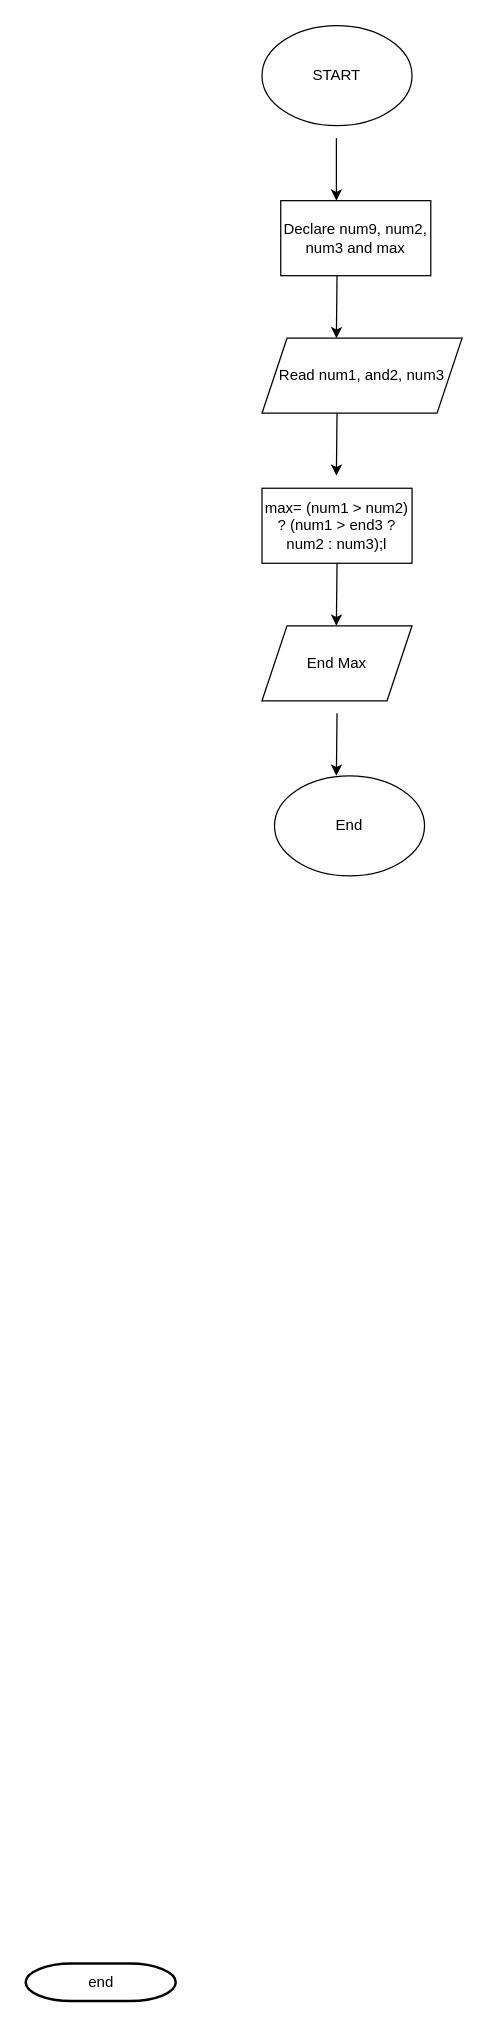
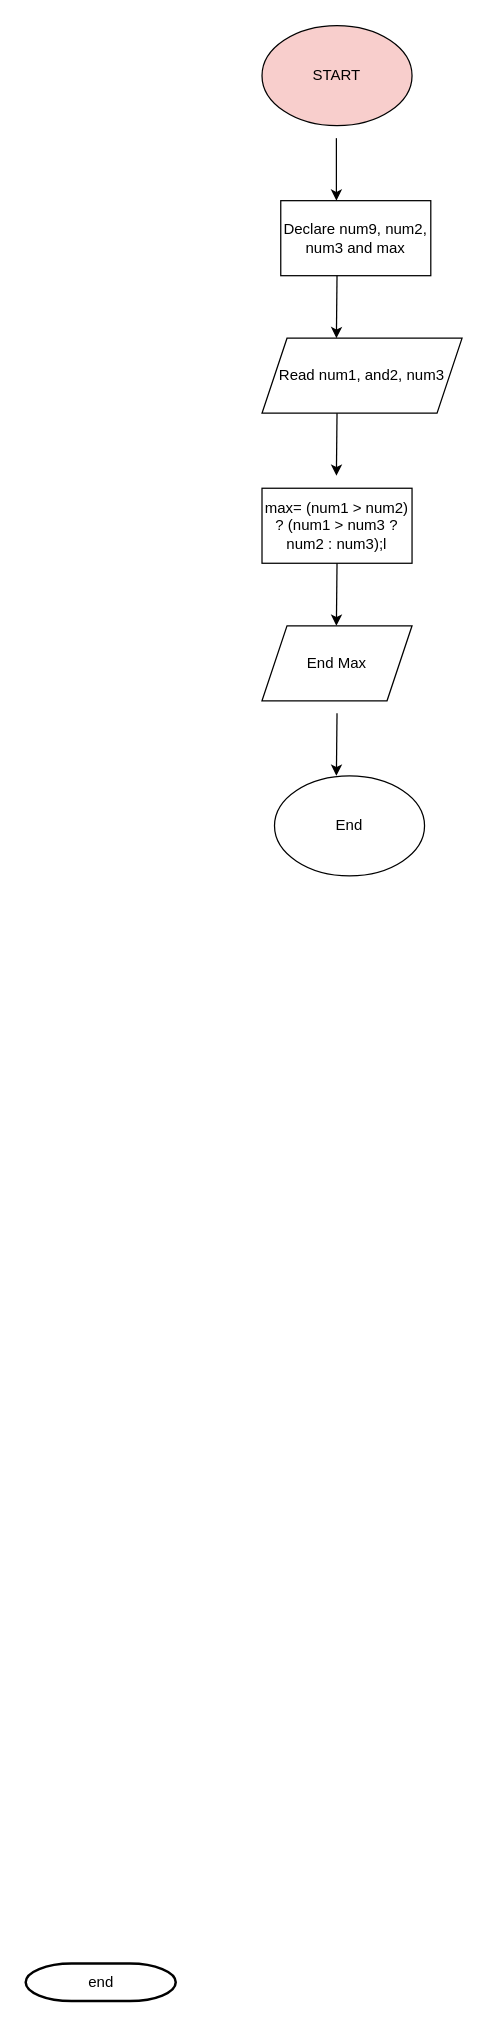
- <mxCell id="3" value="START" style="ellipse;whiteSpace=wrap;html=1;" vertex="1" parent="1"><mxGeometry x="209" y="20" width="120" height="80" as="geometry" /></mxCell>
+ <mxCell id="3" value="START" style="ellipse;whiteSpace=wrap;html=1;fillColor=#f8cecc;" vertex="1" parent="1"><mxGeometry x="209" y="20" width="120" height="80" as="geometry" /></mxCell>
- <mxCell id="4" value="max= (num1 &amp;gt; num2) ? (num1 &amp;gt; end3 ? num2 : num3);l" style="rounded=0;whiteSpace=wrap;html=1;" vertex="1" parent="1"><mxGeometry x="209" y="390" width="120" height="60" as="geometry" /></mxCell>
+ <mxCell id="4" value="max= (num1 &amp;gt; num2) ? (num1 &amp;gt; num3 ? num2 : num3);l" style="rounded=0;whiteSpace=wrap;html=1;" vertex="1" parent="1"><mxGeometry x="209" y="390" width="120" height="60" as="geometry" /></mxCell>
